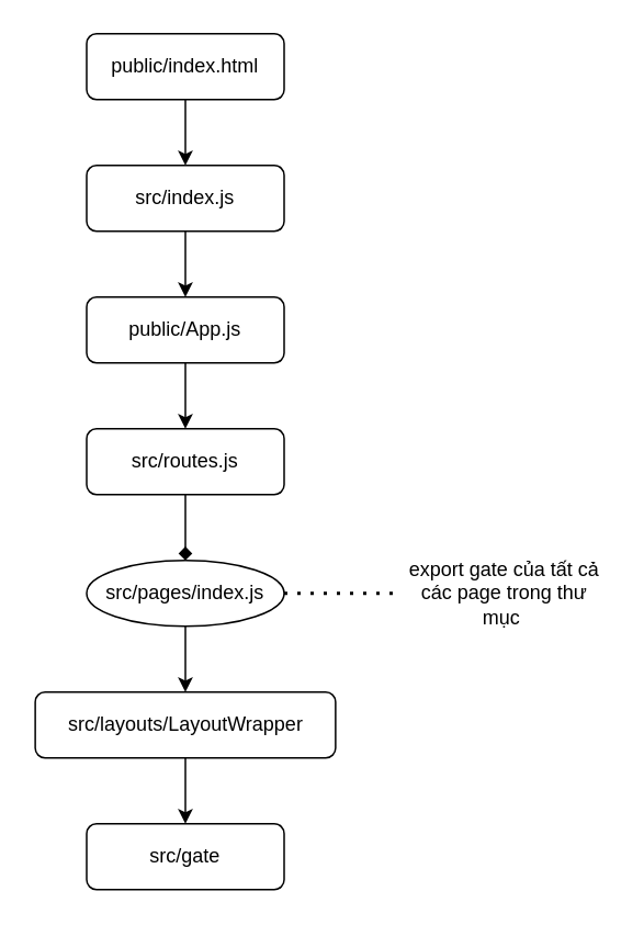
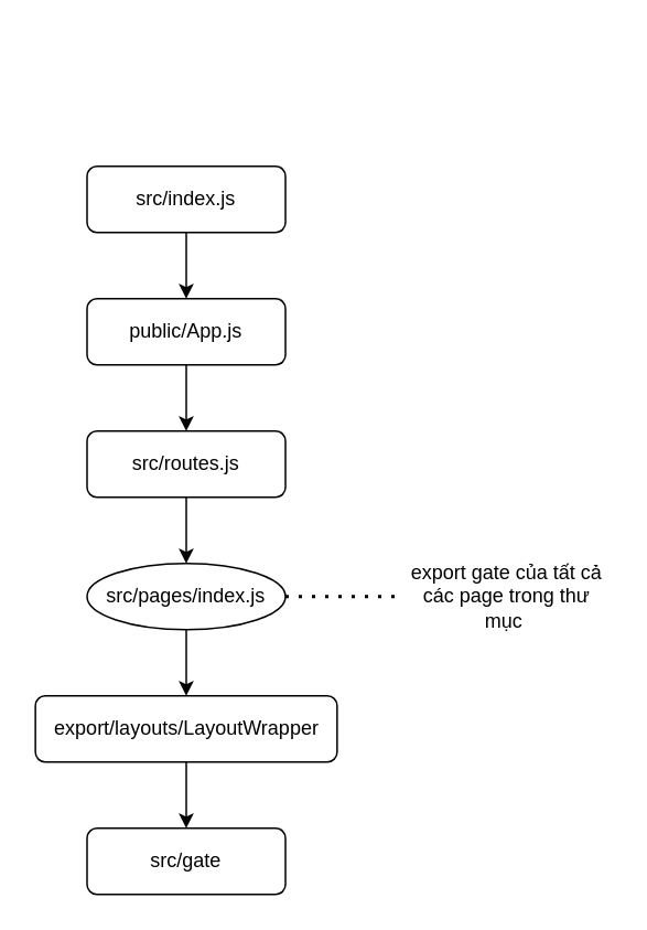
- <mxCell id="2" value="public/index.html" style="rounded=1;whiteSpace=wrap;html=1;fontSize=12;glass=0;strokeWidth=1;shadow=0;" vertex="1" parent="1"><mxGeometry x="52" y="20" width="120" height="40" as="geometry" /></mxCell>
- <mxCell id="6" value="" style="endArrow=classic;html=1;exitX=0.5;exitY=1;exitDx=0;exitDy=0;" edge="1" parent="1" source="2" target="3"><mxGeometry width="50" height="50" relative="1" as="geometry"><mxPoint x="222" y="100" as="sourcePoint" /><mxPoint x="222" y="170" as="targetPoint" /></mxGeometry></mxCell>
- <mxCell id="10" value="" style="endArrow=diamond;html=1;exitX=0.5;exitY=1;exitDx=0;exitDy=0;" edge="1" parent="1" source="7" target="9"><mxGeometry width="50" height="50" relative="1" as="geometry"><mxPoint x="132" y="170" as="sourcePoint" /><mxPoint x="132" y="240" as="targetPoint" /></mxGeometry></mxCell>
+ <mxCell id="10" value="" style="endArrow=classic;html=1;exitX=0.5;exitY=1;exitDx=0;exitDy=0;" edge="1" parent="1" source="7" target="9"><mxGeometry width="50" height="50" relative="1" as="geometry"><mxPoint x="132" y="170" as="sourcePoint" /><mxPoint x="132" y="240" as="targetPoint" /></mxGeometry></mxCell>
- <mxCell id="13" value="src/layouts/LayoutWrapper" style="rounded=1;whiteSpace=wrap;html=1;shadow=0;" vertex="1" parent="1"><mxGeometry x="20.75" y="420" width="182.5" height="40" as="geometry" /></mxCell>
+ <mxCell id="13" value="export/layouts/LayoutWrapper" style="rounded=1;whiteSpace=wrap;html=1;shadow=0;" vertex="1" parent="1"><mxGeometry x="20.75" y="420" width="182.5" height="40" as="geometry" /></mxCell>
